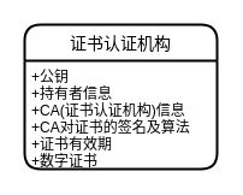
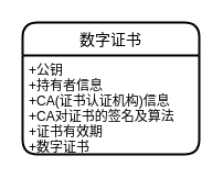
- <mxCell id="2" value="证书认证机构" style="swimlane;childLayout=stackLayout;horizontal=1;startSize=30;horizontalStack=0;rounded=1;fontSize=14;fontStyle=0;strokeWidth=2;resizeParent=0;resizeLast=1;shadow=0;dashed=0;align=center;" vertex="1" parent="1"><mxGeometry x="20" y="20" width="160" height="120" as="geometry" /></mxCell>
+ <mxCell id="2" value="数字证书" style="swimlane;childLayout=stackLayout;horizontal=1;startSize=30;horizontalStack=0;rounded=1;fontSize=14;fontStyle=0;strokeWidth=2;resizeParent=0;resizeLast=1;shadow=0;dashed=0;align=center;" vertex="1" parent="1"><mxGeometry x="20" y="20" width="160" height="120" as="geometry" /></mxCell>
